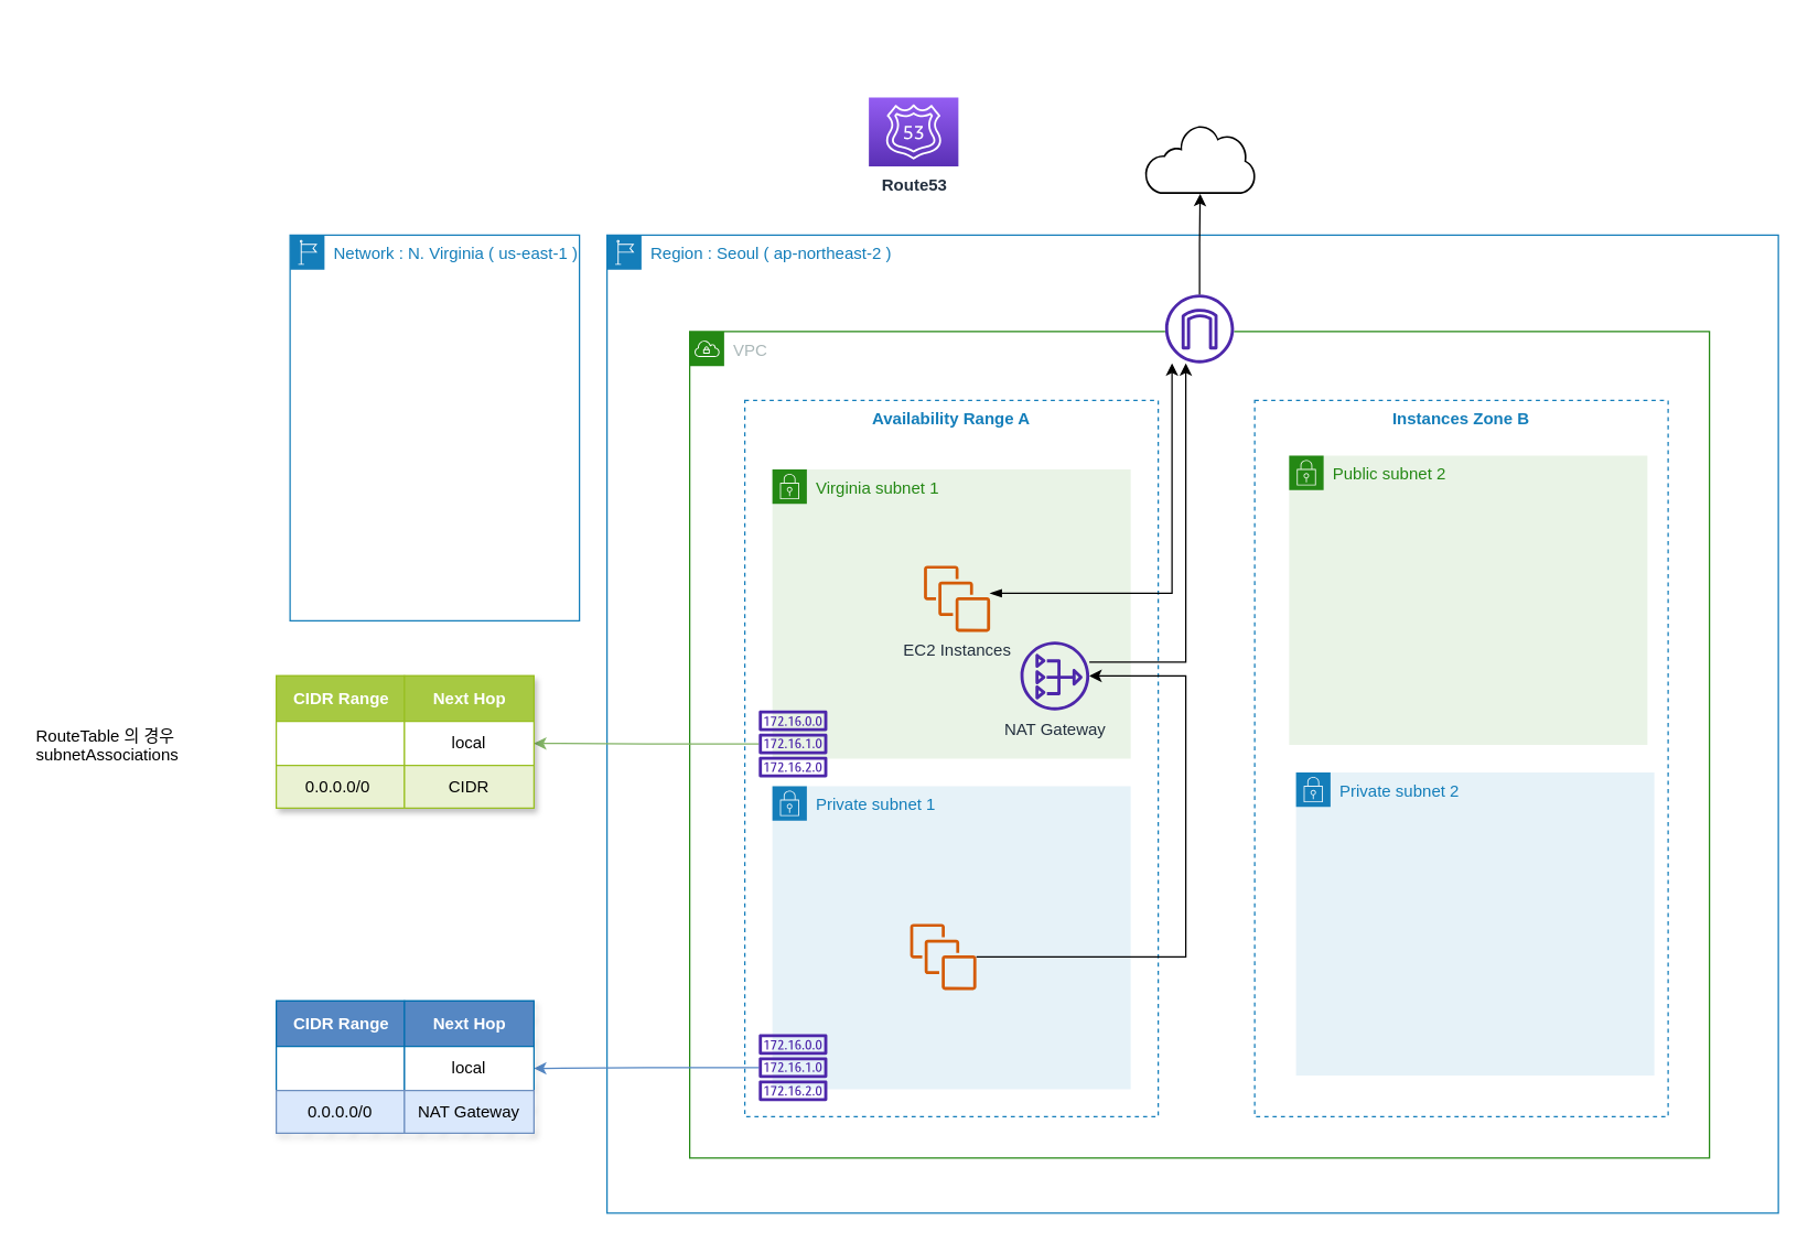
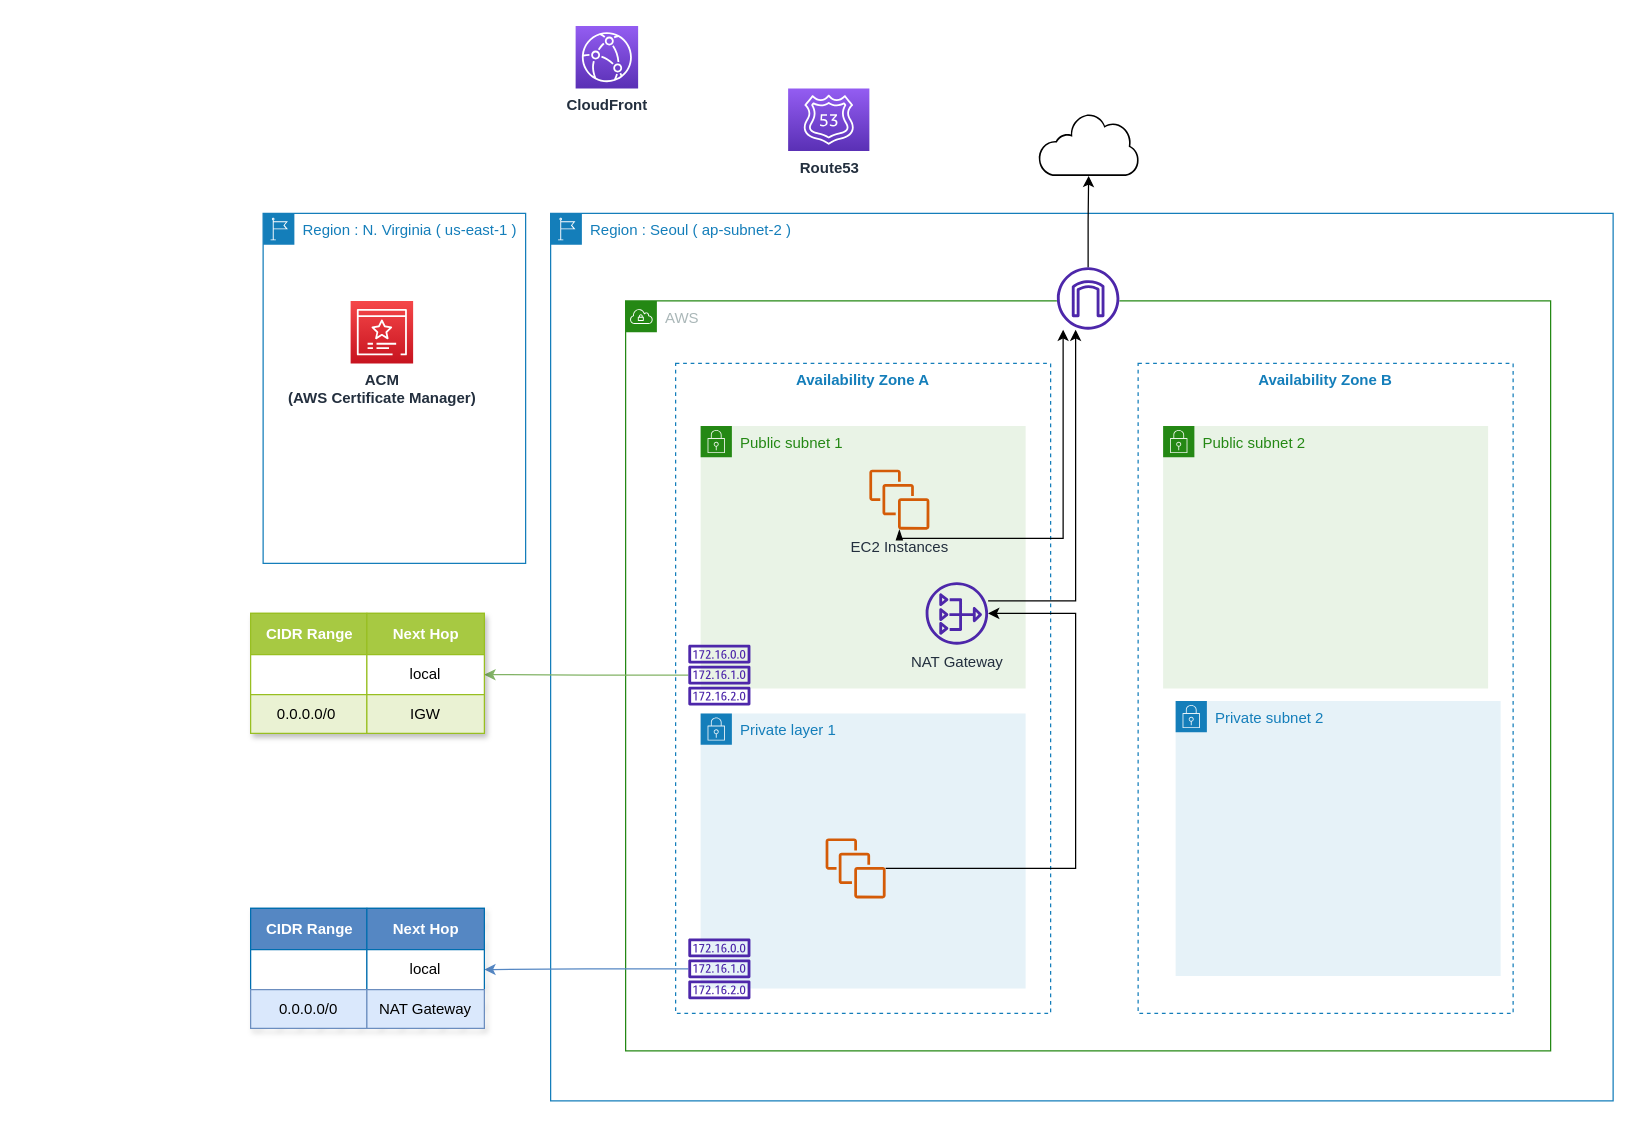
+ <mxCell id="50" value="&lt;b&gt;CloudFront&lt;/b&gt;" style="sketch=0;points=[[0,0,0],[0.25,0,0],[0.5,0,0],[0.75,0,0],[1,0,0],[0,1,0],[0.25,1,0],[0.5,1,0],[0.75,1,0],[1,1,0],[0,0.25,0],[0,0.5,0],[0,0.75,0],[1,0.25,0],[1,0.5,0],[1,0.75,0]];outlineConnect=0;fontColor=#232F3E;gradientColor=#945DF2;gradientDirection=north;fillColor=#5A30B5;strokeColor=#ffffff;dashed=0;verticalLabelPosition=bottom;verticalAlign=top;align=center;html=1;fontSize=12;fontStyle=0;aspect=fixed;shape=mxgraph.aws4.resourceIcon;resIcon=mxgraph.aws4.cloudfront;shadow=0;fontFamily=Helvetica;" vertex="1" parent="11"><mxGeometry x="460" y="20" width="50" height="50" as="geometry" /></mxCell>
- <mxCell id="2" value="Region : Seoul ( ap-northeast-2 )" style="points=[[0,0],[0.25,0],[0.5,0],[0.75,0],[1,0],[1,0.25],[1,0.5],[1,0.75],[1,1],[0.75,1],[0.5,1],[0.25,1],[0,1],[0,0.75],[0,0.5],[0,0.25]];outlineConnect=0;gradientColor=none;html=1;whiteSpace=wrap;fontSize=12;fontStyle=0;container=1;pointerEvents=0;collapsible=0;recursiveResize=0;shape=mxgraph.aws4.group;grIcon=mxgraph.aws4.group_region;strokeColor=#147EBA;fillColor=none;verticalAlign=top;align=left;spacingLeft=30;fontColor=#147EBA;" parent="1" vertex="1"><mxGeometry x="440" y="170" width="850" height="710" as="geometry" /></mxCell>
+ <mxCell id="2" value="Region : Seoul ( ap-subnet-2 )" style="points=[[0,0],[0.25,0],[0.5,0],[0.75,0],[1,0],[1,0.25],[1,0.5],[1,0.75],[1,1],[0.75,1],[0.5,1],[0.25,1],[0,1],[0,0.75],[0,0.5],[0,0.25]];outlineConnect=0;gradientColor=none;html=1;whiteSpace=wrap;fontSize=12;fontStyle=0;container=1;pointerEvents=0;collapsible=0;recursiveResize=0;shape=mxgraph.aws4.group;grIcon=mxgraph.aws4.group_region;strokeColor=#147EBA;fillColor=none;verticalAlign=top;align=left;spacingLeft=30;fontColor=#147EBA;" parent="1" vertex="1"><mxGeometry x="440" y="170" width="850" height="710" as="geometry" /></mxCell>
- <mxCell id="10" value="Network : N. Virginia ( us-east-1 )" style="points=[[0,0],[0.25,0],[0.5,0],[0.75,0],[1,0],[1,0.25],[1,0.5],[1,0.75],[1,1],[0.75,1],[0.5,1],[0.25,1],[0,1],[0,0.75],[0,0.5],[0,0.25]];outlineConnect=0;gradientColor=none;html=1;whiteSpace=wrap;fontSize=12;fontStyle=0;container=1;pointerEvents=0;collapsible=0;recursiveResize=0;shape=mxgraph.aws4.group;grIcon=mxgraph.aws4.group_region;strokeColor=#147EBA;fillColor=none;verticalAlign=top;align=left;spacingLeft=30;fontColor=#147EBA;shadow=0;fontFamily=Helvetica;" vertex="1" parent="1"><mxGeometry x="210" y="170" width="210" height="280" as="geometry" /></mxCell>
+ <mxCell id="10" value="Region : N. Virginia ( us-east-1 )" style="points=[[0,0],[0.25,0],[0.5,0],[0.75,0],[1,0],[1,0.25],[1,0.5],[1,0.75],[1,1],[0.75,1],[0.5,1],[0.25,1],[0,1],[0,0.75],[0,0.5],[0,0.25]];outlineConnect=0;gradientColor=none;html=1;whiteSpace=wrap;fontSize=12;fontStyle=0;container=1;pointerEvents=0;collapsible=0;recursiveResize=0;shape=mxgraph.aws4.group;grIcon=mxgraph.aws4.group_region;strokeColor=#147EBA;fillColor=none;verticalAlign=top;align=left;spacingLeft=30;fontColor=#147EBA;shadow=0;fontFamily=Helvetica;" vertex="1" parent="1"><mxGeometry x="210" y="170" width="210" height="280" as="geometry" /></mxCell>
- <mxCell id="3" value="VPC" style="points=[[0,0],[0.25,0],[0.5,0],[0.75,0],[1,0],[1,0.25],[1,0.5],[1,0.75],[1,1],[0.75,1],[0.5,1],[0.25,1],[0,1],[0,0.75],[0,0.5],[0,0.25]];outlineConnect=0;gradientColor=none;html=1;whiteSpace=wrap;fontSize=12;fontStyle=0;container=1;pointerEvents=0;collapsible=0;recursiveResize=0;shape=mxgraph.aws4.group;grIcon=mxgraph.aws4.group_vpc;strokeColor=#248814;fillColor=none;verticalAlign=top;align=left;spacingLeft=30;fontColor=#AAB7B8;dashed=0;" parent="2" vertex="1"><mxGeometry x="60" y="70" width="740" height="600" as="geometry" /></mxCell>
+ <mxCell id="3" value="AWS" style="points=[[0,0],[0.25,0],[0.5,0],[0.75,0],[1,0],[1,0.25],[1,0.5],[1,0.75],[1,1],[0.75,1],[0.5,1],[0.25,1],[0,1],[0,0.75],[0,0.5],[0,0.25]];outlineConnect=0;gradientColor=none;html=1;whiteSpace=wrap;fontSize=12;fontStyle=0;container=1;pointerEvents=0;collapsible=0;recursiveResize=0;shape=mxgraph.aws4.group;grIcon=mxgraph.aws4.group_vpc;strokeColor=#248814;fillColor=none;verticalAlign=top;align=left;spacingLeft=30;fontColor=#AAB7B8;dashed=0;" parent="2" vertex="1"><mxGeometry x="60" y="70" width="740" height="600" as="geometry" /></mxCell>
+ <mxCell id="48" value="&lt;b&gt;ACM &lt;br&gt;(AWS Certificate Manager)&lt;/b&gt;" style="sketch=0;points=[[0,0,0],[0.25,0,0],[0.5,0,0],[0.75,0,0],[1,0,0],[0,1,0],[0.25,1,0],[0.5,1,0],[0.75,1,0],[1,1,0],[0,0.25,0],[0,0.5,0],[0,0.75,0],[1,0.25,0],[1,0.5,0],[1,0.75,0]];outlineConnect=0;fontColor=#232F3E;gradientColor=#F54749;gradientDirection=north;fillColor=#C7131F;strokeColor=#ffffff;dashed=0;verticalLabelPosition=bottom;verticalAlign=top;align=center;html=1;fontSize=12;fontStyle=0;aspect=fixed;shape=mxgraph.aws4.resourceIcon;resIcon=mxgraph.aws4.certificate_manager_3;shadow=0;fontFamily=Helvetica;" vertex="1" parent="11"><mxGeometry x="280" y="240" width="50" height="50" as="geometry" /></mxCell>
- <mxCell id="4" value="Availability Range A" style="fillColor=none;strokeColor=#147EBA;dashed=1;verticalAlign=top;fontStyle=1;fontColor=#147EBA;whiteSpace=wrap;html=1;" parent="3" vertex="1"><mxGeometry x="40" y="50" width="300" height="520" as="geometry" /></mxCell>
+ <mxCell id="4" value="Availability Zone A" style="fillColor=none;strokeColor=#147EBA;dashed=1;verticalAlign=top;fontStyle=1;fontColor=#147EBA;whiteSpace=wrap;html=1;" parent="3" vertex="1"><mxGeometry x="40" y="50" width="300" height="520" as="geometry" /></mxCell>
- <mxCell id="5" value="Instances Zone B" style="fillColor=none;strokeColor=#147EBA;dashed=1;verticalAlign=top;fontStyle=1;fontColor=#147EBA;whiteSpace=wrap;html=1;" parent="3" vertex="1"><mxGeometry x="410" y="50" width="300" height="520" as="geometry" /></mxCell>
+ <mxCell id="5" value="Availability Zone B" style="fillColor=none;strokeColor=#147EBA;dashed=1;verticalAlign=top;fontStyle=1;fontColor=#147EBA;whiteSpace=wrap;html=1;" parent="3" vertex="1"><mxGeometry x="410" y="50" width="300" height="520" as="geometry" /></mxCell>
- <mxCell id="6" value="Virginia subnet 1" style="points=[[0,0],[0.25,0],[0.5,0],[0.75,0],[1,0],[1,0.25],[1,0.5],[1,0.75],[1,1],[0.75,1],[0.5,1],[0.25,1],[0,1],[0,0.75],[0,0.5],[0,0.25]];outlineConnect=0;gradientColor=none;html=1;whiteSpace=wrap;fontSize=12;fontStyle=0;container=1;pointerEvents=0;collapsible=0;recursiveResize=0;shape=mxgraph.aws4.group;grIcon=mxgraph.aws4.group_security_group;grStroke=0;strokeColor=#248814;fillColor=#E9F3E6;verticalAlign=top;align=left;spacingLeft=30;fontColor=#248814;dashed=0;" parent="3" vertex="1"><mxGeometry x="60" y="100" width="260" height="210" as="geometry" /></mxCell>
+ <mxCell id="6" value="Public subnet 1" style="points=[[0,0],[0.25,0],[0.5,0],[0.75,0],[1,0],[1,0.25],[1,0.5],[1,0.75],[1,1],[0.75,1],[0.5,1],[0.25,1],[0,1],[0,0.75],[0,0.5],[0,0.25]];outlineConnect=0;gradientColor=none;html=1;whiteSpace=wrap;fontSize=12;fontStyle=0;container=1;pointerEvents=0;collapsible=0;recursiveResize=0;shape=mxgraph.aws4.group;grIcon=mxgraph.aws4.group_security_group;grStroke=0;strokeColor=#248814;fillColor=#E9F3E6;verticalAlign=top;align=left;spacingLeft=30;fontColor=#248814;dashed=0;" parent="3" vertex="1"><mxGeometry x="60" y="100" width="260" height="210" as="geometry" /></mxCell>
- <mxCell id="16" value="EC2 Instances" style="sketch=0;outlineConnect=0;fontColor=#232F3E;gradientColor=none;fillColor=#D45B07;strokeColor=none;dashed=0;verticalLabelPosition=bottom;verticalAlign=top;align=center;html=1;fontSize=12;fontStyle=0;aspect=fixed;pointerEvents=1;shape=mxgraph.aws4.instances;" parent="11" vertex="1"><mxGeometry x="670" y="410" width="48" height="48" as="geometry" /></mxCell>
+ <mxCell id="16" value="EC2 Instances" style="sketch=0;outlineConnect=0;fontColor=#232F3E;gradientColor=none;fillColor=#D45B07;strokeColor=none;dashed=0;verticalLabelPosition=bottom;verticalAlign=top;align=center;html=1;fontSize=12;fontStyle=0;aspect=fixed;pointerEvents=1;shape=mxgraph.aws4.instances;" parent="11" vertex="1"><mxGeometry x="695" y="375" width="48" height="48" as="geometry" /></mxCell>
- <mxCell id="8" value="Public subnet 2" style="points=[[0,0],[0.25,0],[0.5,0],[0.75,0],[1,0],[1,0.25],[1,0.5],[1,0.75],[1,1],[0.75,1],[0.5,1],[0.25,1],[0,1],[0,0.75],[0,0.5],[0,0.25]];outlineConnect=0;gradientColor=none;html=1;whiteSpace=wrap;fontSize=12;fontStyle=0;container=1;pointerEvents=0;collapsible=0;recursiveResize=0;shape=mxgraph.aws4.group;grIcon=mxgraph.aws4.group_security_group;grStroke=0;strokeColor=#248814;fillColor=#E9F3E6;verticalAlign=top;align=left;spacingLeft=30;fontColor=#248814;dashed=0;" parent="3" vertex="1"><mxGeometry x="435" y="90" width="260" height="210" as="geometry" /></mxCell>
+ <mxCell id="8" value="Public subnet 2" style="points=[[0,0],[0.25,0],[0.5,0],[0.75,0],[1,0],[1,0.25],[1,0.5],[1,0.75],[1,1],[0.75,1],[0.5,1],[0.25,1],[0,1],[0,0.75],[0,0.5],[0,0.25]];outlineConnect=0;gradientColor=none;html=1;whiteSpace=wrap;fontSize=12;fontStyle=0;container=1;pointerEvents=0;collapsible=0;recursiveResize=0;shape=mxgraph.aws4.group;grIcon=mxgraph.aws4.group_security_group;grStroke=0;strokeColor=#248814;fillColor=#E9F3E6;verticalAlign=top;align=left;spacingLeft=30;fontColor=#248814;dashed=0;" parent="3" vertex="1"><mxGeometry x="430" y="100" width="260" height="210" as="geometry" /></mxCell>
- <mxCell id="45" value="RouteTable 의 경우 subnetAssociations" style="text;strokeColor=none;fillColor=none;align=left;verticalAlign=middle;spacingLeft=4;spacingRight=4;overflow=hidden;points=[[0,0.5],[1,0.5]];portConstraint=eastwest;rotatable=0;whiteSpace=wrap;html=1;fontSize=12;fontFamily=Helvetica;fontColor=rgb(0, 0, 0);" vertex="1" parent="11"><mxGeometry x="20" y="524.36" width="150" height="30" as="geometry" /></mxCell>
- <mxCell id="34" value="CIDR" style="connectable=0;recursiveResize=0;strokeColor=inherit;fillColor=inherit;whiteSpace=wrap;html=1;" parent="32" vertex="1"><mxGeometry x="93" width="94" height="31" as="geometry"><mxRectangle width="94" height="31" as="alternateBounds" /></mxGeometry></mxCell>
+ <mxCell id="34" value="IGW" style="connectable=0;recursiveResize=0;strokeColor=inherit;fillColor=inherit;whiteSpace=wrap;html=1;" parent="32" vertex="1"><mxGeometry x="93" width="94" height="31" as="geometry"><mxRectangle width="94" height="31" as="alternateBounds" /></mxGeometry></mxCell>
- <mxCell id="7" value="Private subnet 1" style="points=[[0,0],[0.25,0],[0.5,0],[0.75,0],[1,0],[1,0.25],[1,0.5],[1,0.75],[1,1],[0.75,1],[0.5,1],[0.25,1],[0,1],[0,0.75],[0,0.5],[0,0.25]];outlineConnect=0;gradientColor=none;html=1;whiteSpace=wrap;fontSize=12;fontStyle=0;container=1;pointerEvents=0;collapsible=0;recursiveResize=0;shape=mxgraph.aws4.group;grIcon=mxgraph.aws4.group_security_group;grStroke=0;strokeColor=#147EBA;fillColor=#E6F2F8;verticalAlign=top;align=left;spacingLeft=30;fontColor=#147EBA;dashed=0;" parent="3" vertex="1"><mxGeometry x="60" y="330" width="260" height="220" as="geometry" /></mxCell>
+ <mxCell id="7" value="Private layer 1" style="points=[[0,0],[0.25,0],[0.5,0],[0.75,0],[1,0],[1,0.25],[1,0.5],[1,0.75],[1,1],[0.75,1],[0.5,1],[0.25,1],[0,1],[0,0.75],[0,0.5],[0,0.25]];outlineConnect=0;gradientColor=none;html=1;whiteSpace=wrap;fontSize=12;fontStyle=0;container=1;pointerEvents=0;collapsible=0;recursiveResize=0;shape=mxgraph.aws4.group;grIcon=mxgraph.aws4.group_security_group;grStroke=0;strokeColor=#147EBA;fillColor=#E6F2F8;verticalAlign=top;align=left;spacingLeft=30;fontColor=#147EBA;dashed=0;" parent="3" vertex="1"><mxGeometry x="60" y="330" width="260" height="220" as="geometry" /></mxCell>
